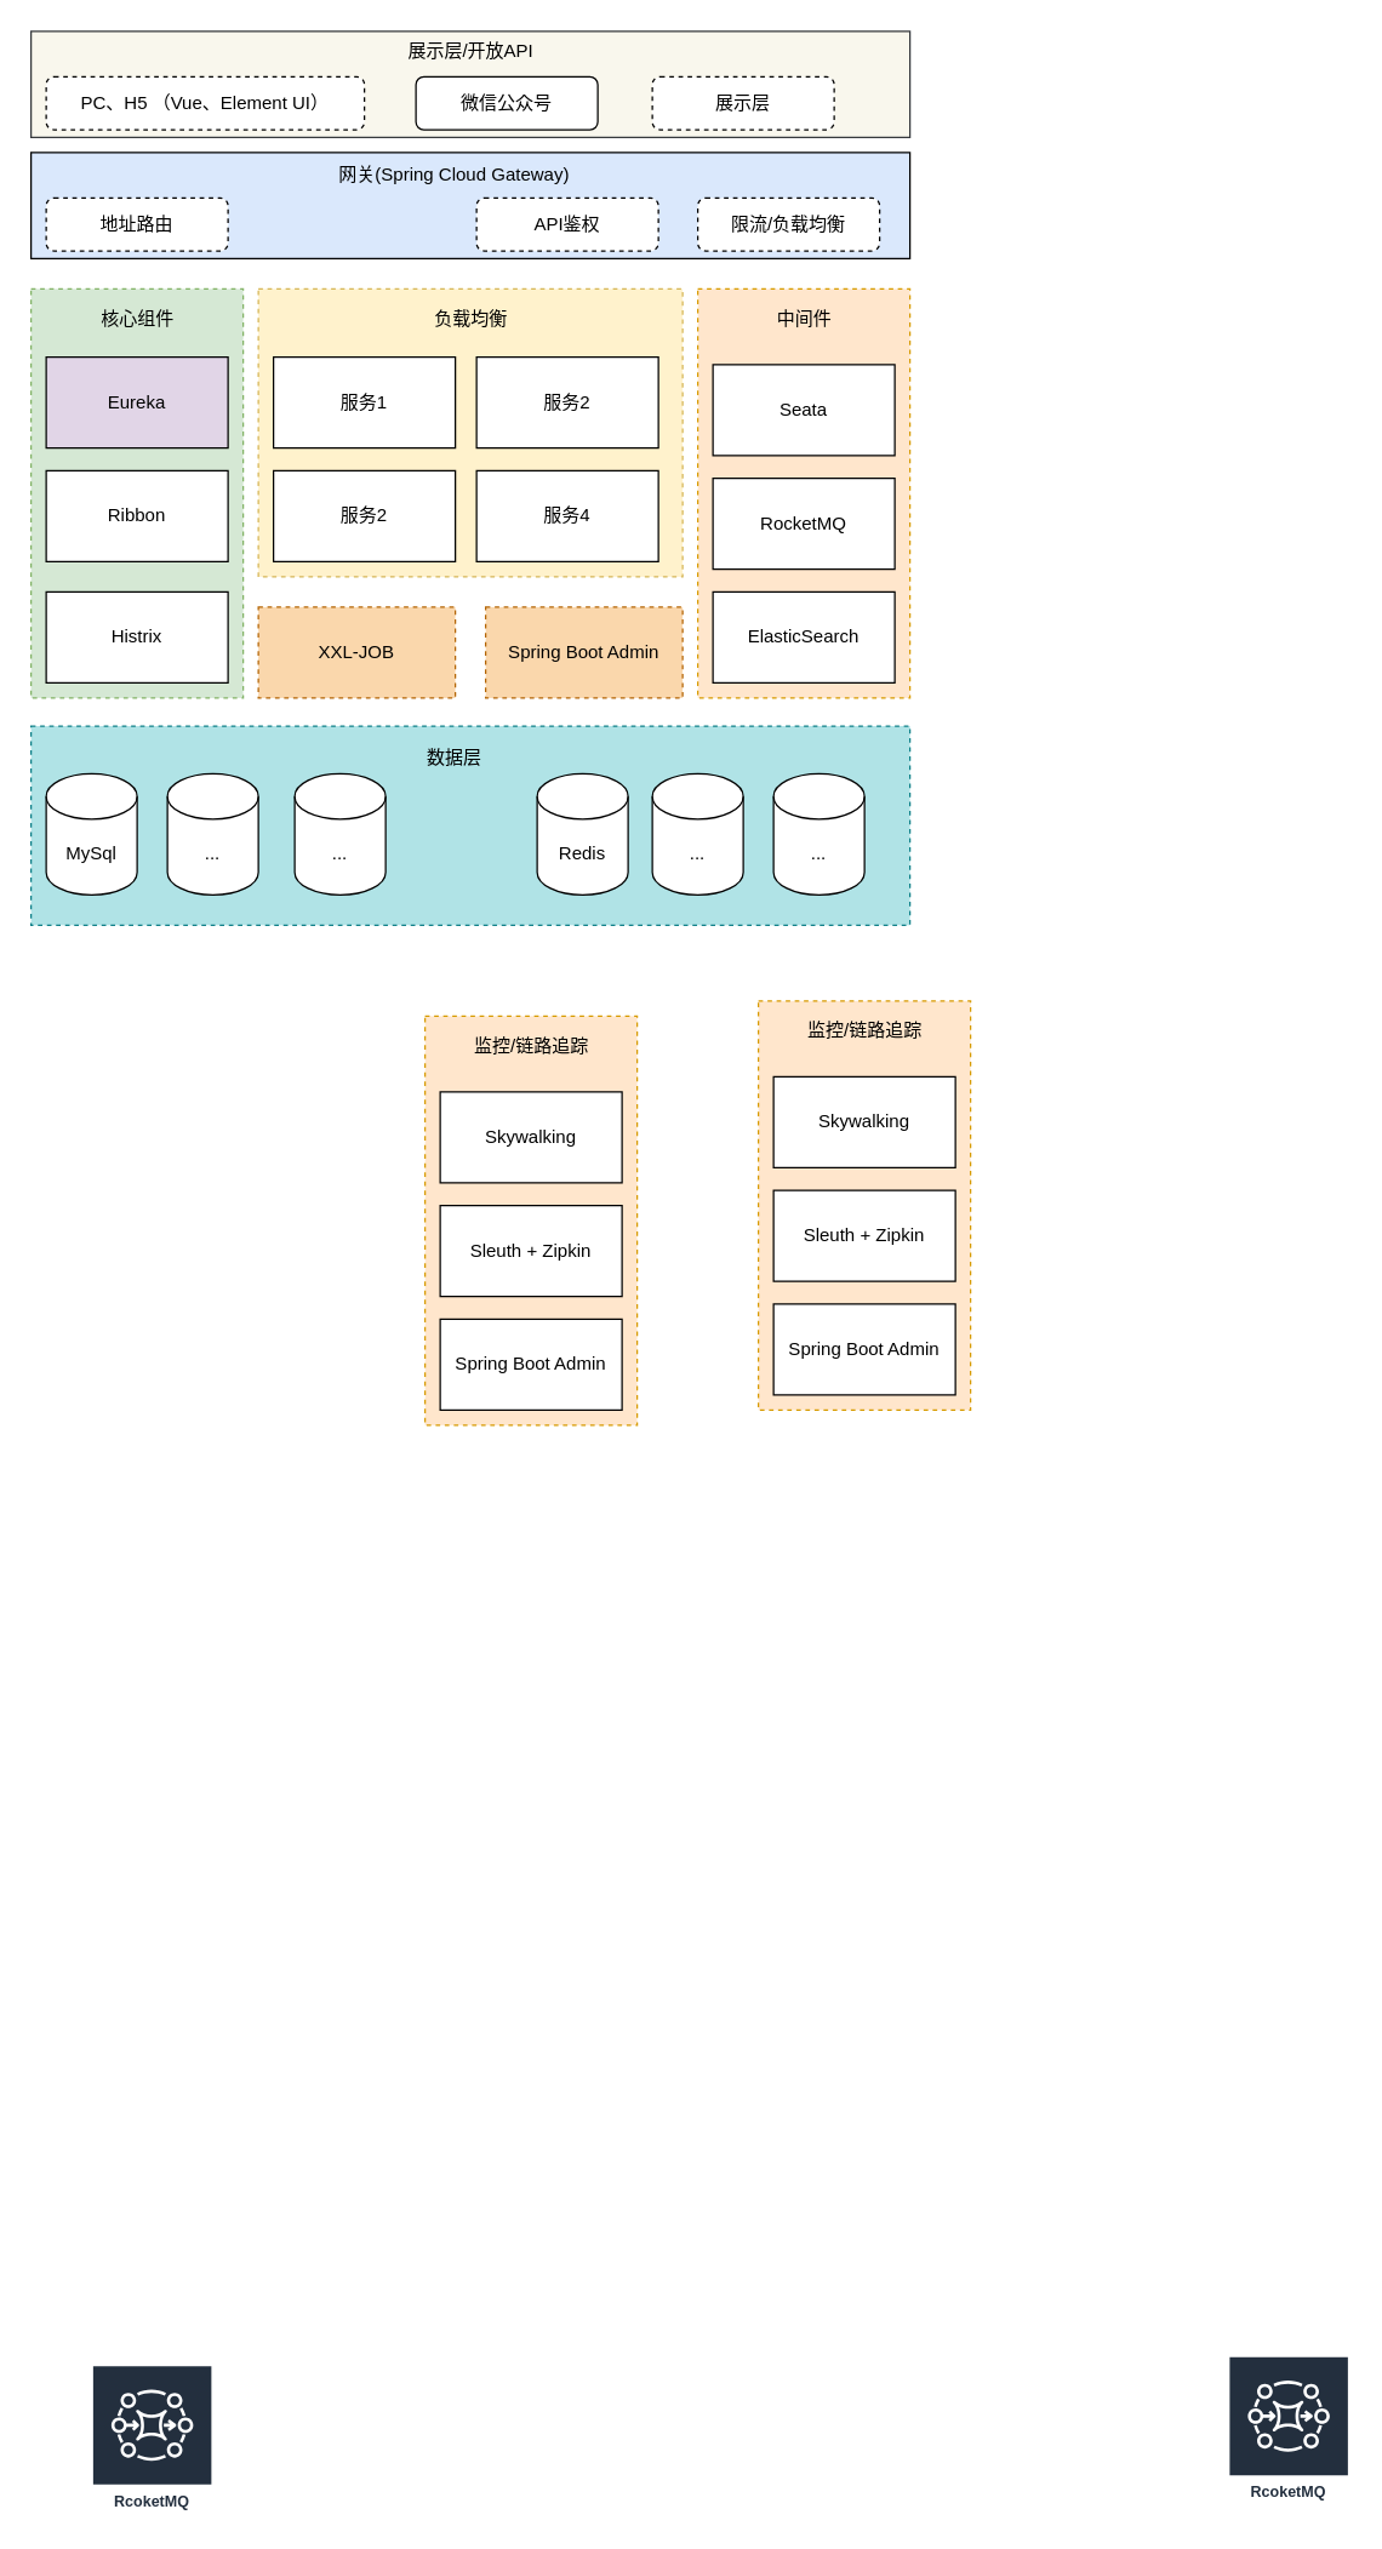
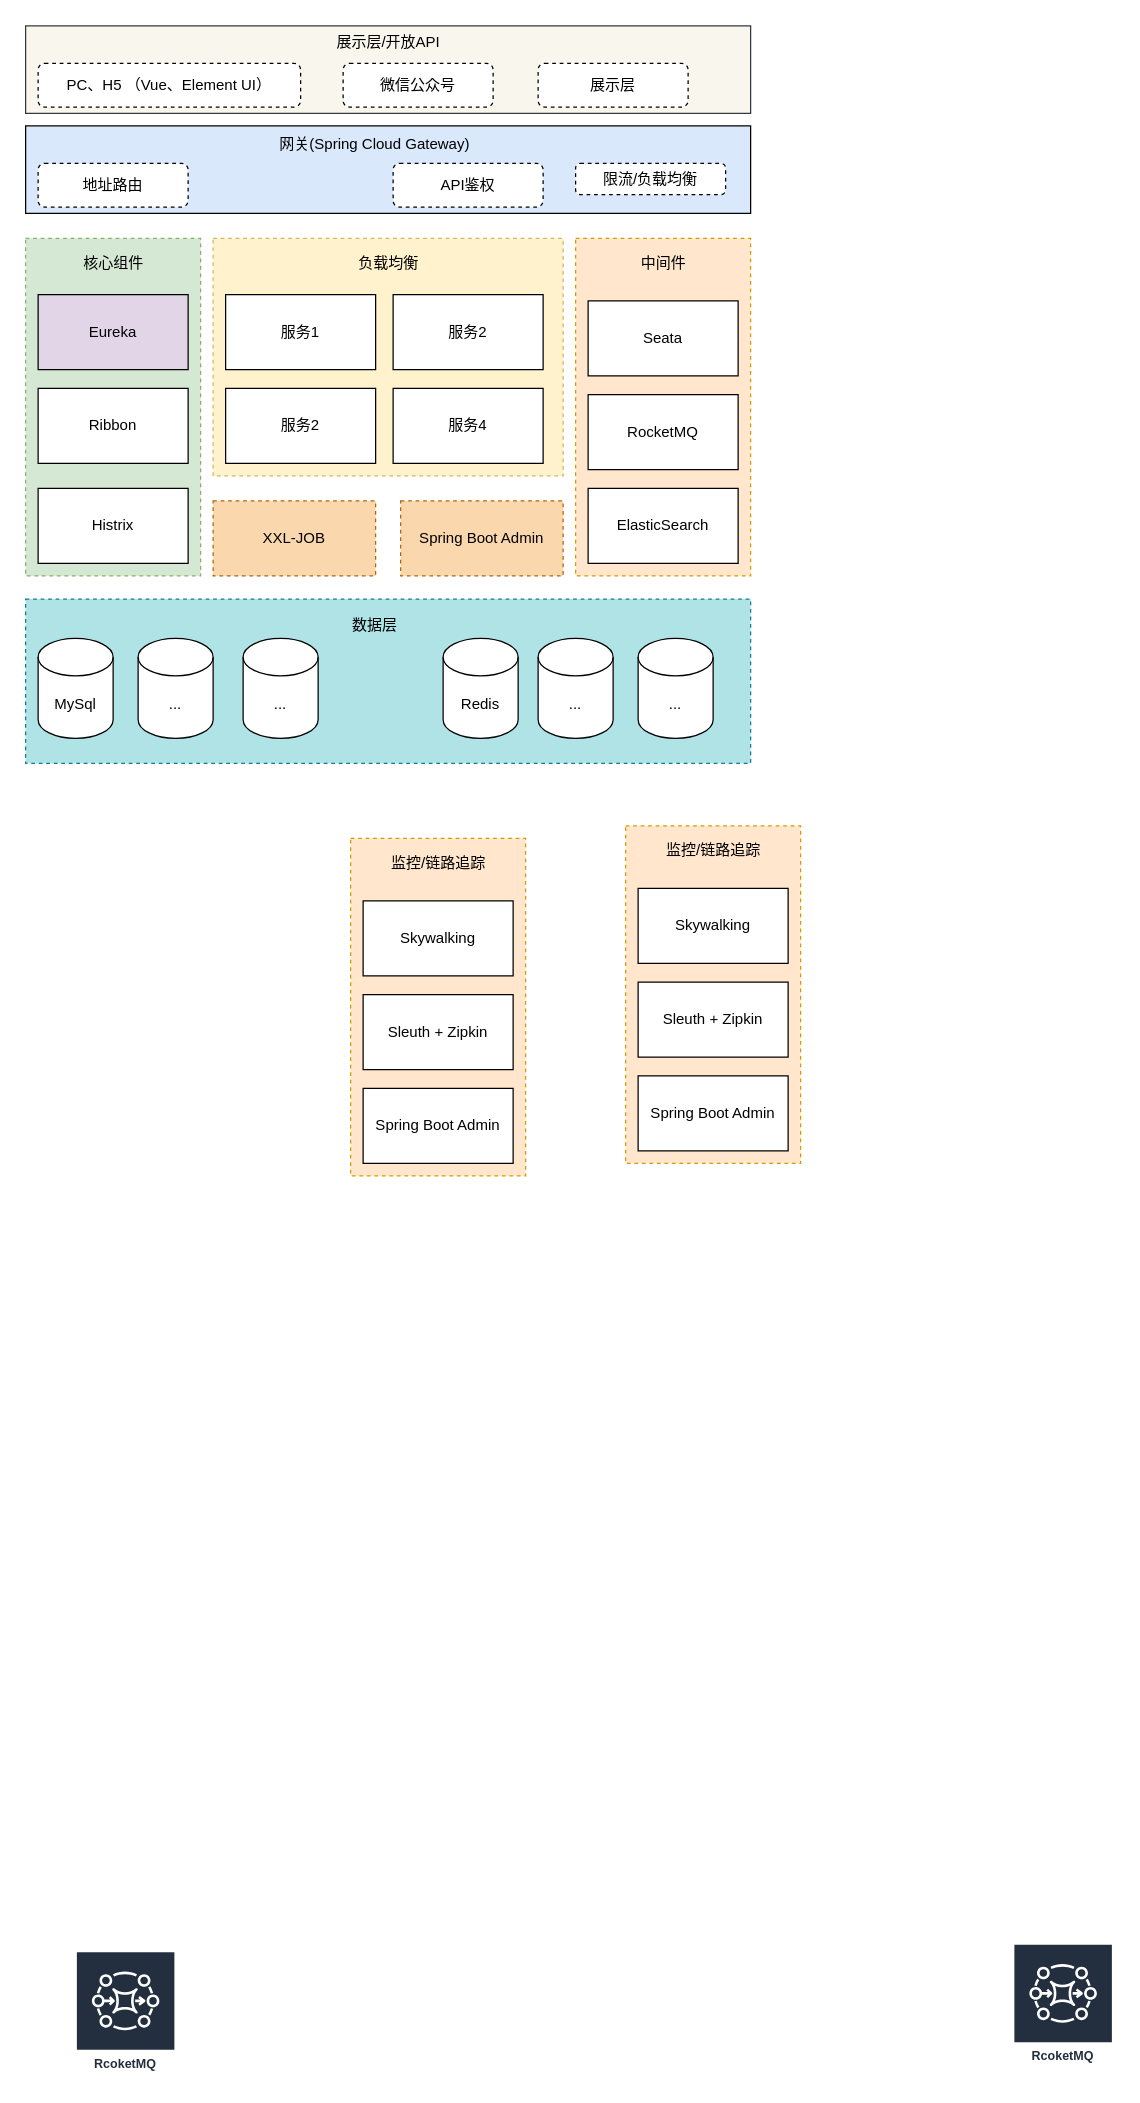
- <mxCell id="30" value="微信公众号" style="rounded=1;whiteSpace=wrap;html=1;dashed=0;" vertex="1" parent="1"><mxGeometry x="274" y="50" width="120" height="35" as="geometry" /></mxCell>
+ <mxCell id="30" value="微信公众号" style="rounded=1;whiteSpace=wrap;html=1;dashed=1;" vertex="1" parent="1"><mxGeometry x="274" y="50" width="120" height="35" as="geometry" /></mxCell>
- <mxCell id="35" value="限流/负载均衡" style="rounded=1;whiteSpace=wrap;html=1;dashed=1;" vertex="1" parent="1"><mxGeometry x="460" y="130" width="120" height="35" as="geometry" /></mxCell>
+ <mxCell id="35" value="限流/负载均衡" style="rounded=1;whiteSpace=wrap;html=1;dashed=1;" vertex="1" parent="1"><mxGeometry x="460" y="130" width="120" height="25" as="geometry" /></mxCell>
